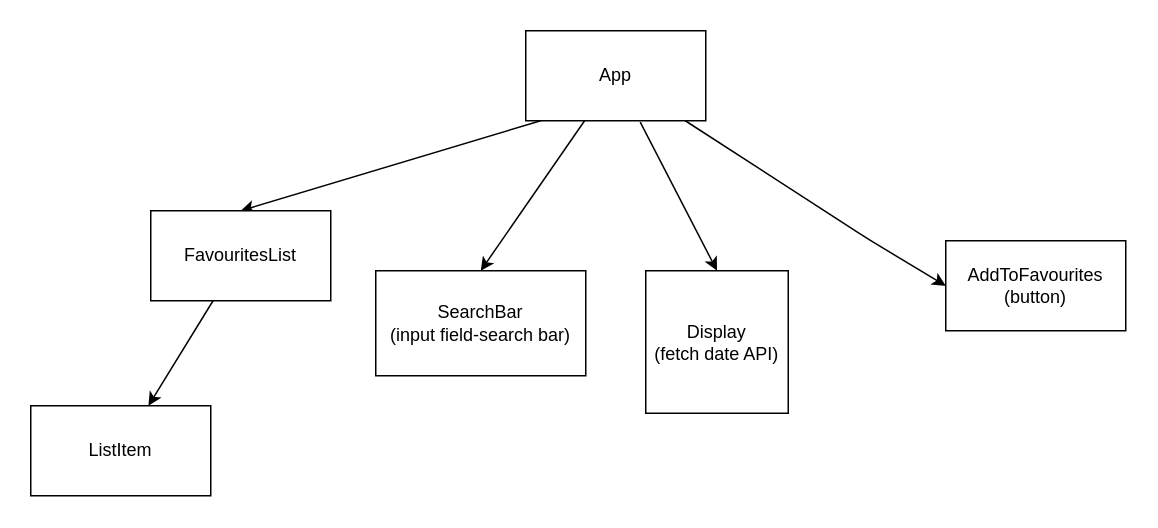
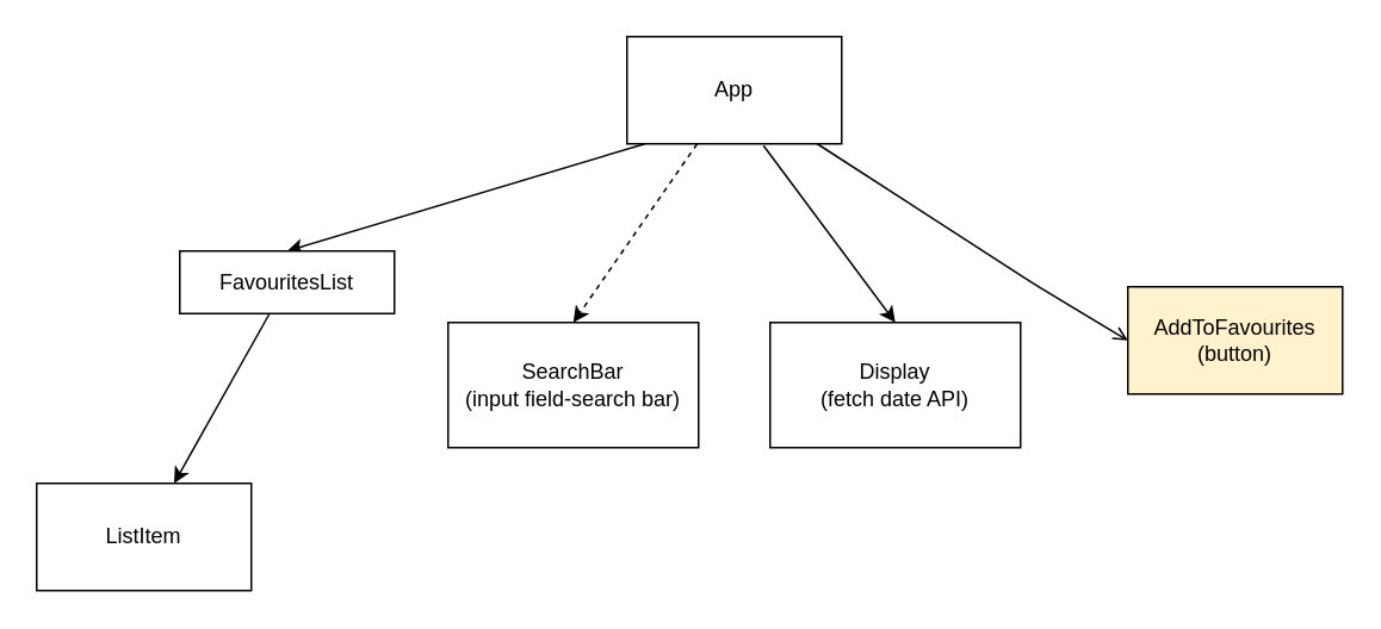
- <mxCell id="2" value="" style="edgeStyle=none;html=1;entryX=0.5;entryY=0;entryDx=0;entryDy=0;" parent="1" source="6" target="9" edge="1"><mxGeometry relative="1" as="geometry" /></mxCell>
+ <mxCell id="2" value="" style="edgeStyle=none;html=1;entryX=0.5;entryY=0;entryDx=0;entryDy=0;dashed=1;" parent="1" source="6" target="9" edge="1"><mxGeometry relative="1" as="geometry" /></mxCell>
- <mxCell id="8" value="FavouritesList" style="whiteSpace=wrap;html=1;" parent="1" vertex="1"><mxGeometry x="100" y="140" width="120" height="60" as="geometry" /></mxCell>
+ <mxCell id="8" value="FavouritesList" style="whiteSpace=wrap;html=1;" parent="1" vertex="1"><mxGeometry x="100" y="140" width="120" height="35" as="geometry" /></mxCell>
- <mxCell id="5" style="edgeStyle=none;html=1;entryX=0;entryY=0.5;entryDx=0;entryDy=0;" edge="1" parent="1" source="6" target="10"><mxGeometry relative="1" as="geometry"><Array as="points"><mxPoint x="580" y="160" /></Array></mxGeometry></mxCell>
+ <mxCell id="5" style="edgeStyle=none;html=1;entryX=0;entryY=0.5;entryDx=0;entryDy=0;endArrow=open;" edge="1" parent="1" source="6" target="10"><mxGeometry relative="1" as="geometry"><Array as="points"><mxPoint x="580" y="160" /></Array></mxGeometry></mxCell>
- <mxCell id="10" value="AddToFavourites&lt;br&gt;(button)" style="whiteSpace=wrap;html=1;" parent="1" vertex="1"><mxGeometry x="630" y="160" width="120" height="60" as="geometry" /></mxCell>
+ <mxCell id="10" value="AddToFavourites&lt;br&gt;(button)" style="whiteSpace=wrap;html=1;fillColor=#fff2cc;" parent="1" vertex="1"><mxGeometry x="630" y="160" width="120" height="60" as="geometry" /></mxCell>
- <mxCell id="12" value="Display&lt;br&gt;(fetch date API)" style="whiteSpace=wrap;html=1;" parent="1" vertex="1"><mxGeometry x="430" y="180" width="95" height="95" as="geometry" /></mxCell>
+ <mxCell id="12" value="Display&lt;br&gt;(fetch date API)" style="whiteSpace=wrap;html=1;" parent="1" vertex="1"><mxGeometry x="430" y="180" width="140" height="70" as="geometry" /></mxCell>
